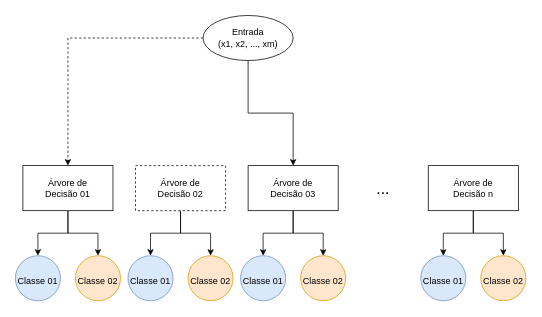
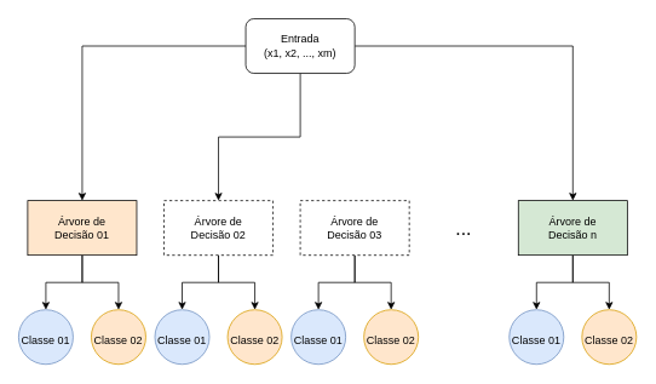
- <mxCell id="14" style="edgeStyle=orthogonalEdgeStyle;rounded=0;orthogonalLoop=1;jettySize=auto;html=1;entryX=0.5;entryY=0;entryDx=0;entryDy=0;dashed=1;" edge="1" parent="1" source="17" target="7"><mxGeometry relative="1" as="geometry" /></mxCell>
+ <mxCell id="14" style="edgeStyle=orthogonalEdgeStyle;rounded=0;orthogonalLoop=1;jettySize=auto;html=1;entryX=0.5;entryY=0;entryDx=0;entryDy=0;" edge="1" parent="1" source="17" target="7"><mxGeometry relative="1" as="geometry" /></mxCell>
- <mxCell id="17" value="Entrada&lt;br&gt;(x1, x2, ..., xm)" style="ellipse;whiteSpace=wrap;html=1;" vertex="1" parent="1"><mxGeometry x="270" y="20" width="120" height="60" as="geometry" /></mxCell>
+ <mxCell id="17" value="Entrada&lt;br&gt;(x1, x2, ..., xm)" style="rounded=1;whiteSpace=wrap;html=1;" vertex="1" parent="1"><mxGeometry x="270" y="20" width="120" height="60" as="geometry" /></mxCell>
- <mxCell id="16" style="edgeStyle=orthogonalEdgeStyle;rounded=0;orthogonalLoop=1;jettySize=auto;html=1;" edge="1" parent="1" source="17" target="10"><mxGeometry relative="1" as="geometry" /></mxCell>
+ <mxCell id="16" style="edgeStyle=orthogonalEdgeStyle;rounded=0;orthogonalLoop=1;jettySize=auto;html=1;" edge="1" parent="1" source="17" target="13"><mxGeometry relative="1" as="geometry" /></mxCell>
+ <mxCell id="15" style="edgeStyle=orthogonalEdgeStyle;rounded=0;orthogonalLoop=1;jettySize=auto;html=1;entryX=0.5;entryY=0;entryDx=0;entryDy=0;" edge="1" parent="1" source="17" target="4"><mxGeometry relative="1" as="geometry" /></mxCell>
- <mxCell id="7" value="Árvore de &lt;br&gt;Decisão 01" style="rounded=0;whiteSpace=wrap;html=1;" vertex="1" parent="1"><mxGeometry x="30" y="220" width="120" height="60" as="geometry" /></mxCell>
+ <mxCell id="7" value="Árvore de &lt;br&gt;Decisão 01" style="rounded=0;whiteSpace=wrap;html=1;fillColor=#ffe6cc;" vertex="1" parent="1"><mxGeometry x="30" y="220" width="120" height="60" as="geometry" /></mxCell>
- <mxCell id="10" value="Árvore de&lt;br&gt;Decisão 03" style="rounded=0;whiteSpace=wrap;html=1;" vertex="1" parent="1"><mxGeometry x="330" y="220" width="120" height="60" as="geometry" /></mxCell>
+ <mxCell id="10" value="Árvore de&lt;br&gt;Decisão 03" style="rounded=0;whiteSpace=wrap;html=1;dashed=1;" vertex="1" parent="1"><mxGeometry x="330" y="220" width="120" height="60" as="geometry" /></mxCell>
- <mxCell id="13" value="Árvore de&lt;br&gt;Decisão n" style="rounded=0;whiteSpace=wrap;html=1;" vertex="1" parent="1"><mxGeometry x="570" y="220" width="120" height="60" as="geometry" /></mxCell>
+ <mxCell id="13" value="Árvore de&lt;br&gt;Decisão n" style="rounded=0;whiteSpace=wrap;html=1;fillColor=#d5e8d4;" vertex="1" parent="1"><mxGeometry x="570" y="220" width="120" height="60" as="geometry" /></mxCell>
